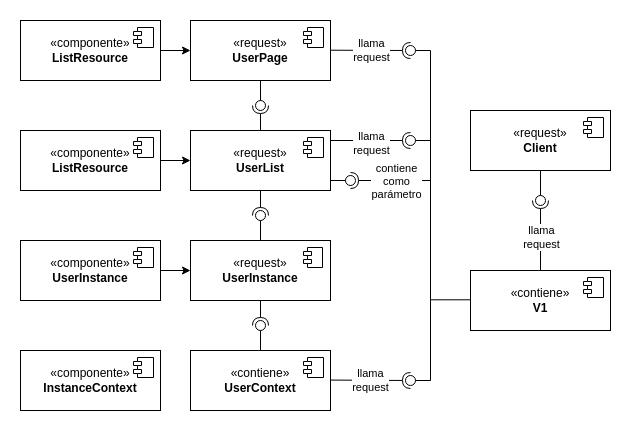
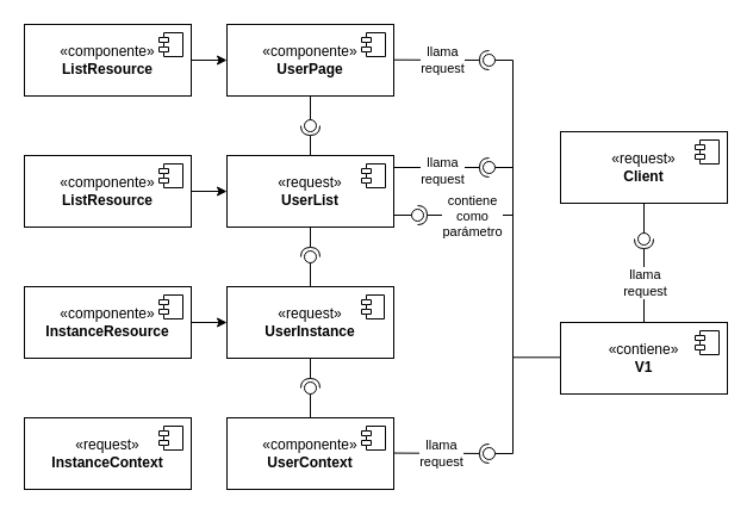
- <mxCell id="15" value="«request»&lt;br&gt;&lt;b&gt;UserPage&lt;/b&gt;" style="html=1;dropTarget=0;whiteSpace=wrap;" vertex="1" parent="1"><mxGeometry x="190" y="20" width="140" height="60" as="geometry" /></mxCell>
+ <mxCell id="15" value="«componente»&lt;br&gt;&lt;b&gt;UserPage&lt;/b&gt;" style="html=1;dropTarget=0;whiteSpace=wrap;" vertex="1" parent="1"><mxGeometry x="190" y="20" width="140" height="60" as="geometry" /></mxCell>
- <mxCell id="13" value="«componente»&lt;br&gt;&lt;b&gt;UserInstance&lt;/b&gt;" style="html=1;dropTarget=0;whiteSpace=wrap;" vertex="1" parent="1"><mxGeometry x="20" y="240" width="140" height="60" as="geometry" /></mxCell>
+ <mxCell id="13" value="«componente»&lt;br&gt;&lt;b&gt;InstanceResource&lt;/b&gt;" style="html=1;dropTarget=0;whiteSpace=wrap;" vertex="1" parent="1"><mxGeometry x="20" y="240" width="140" height="60" as="geometry" /></mxCell>
- <mxCell id="22" value="«componente»&lt;br&gt;&lt;b&gt;InstanceContext&lt;/b&gt;" style="html=1;dropTarget=0;whiteSpace=wrap;" vertex="1" parent="1"><mxGeometry x="20" y="350" width="140" height="60" as="geometry" /></mxCell>
+ <mxCell id="22" value="«request»&lt;br&gt;&lt;b&gt;InstanceContext&lt;/b&gt;" style="html=1;dropTarget=0;whiteSpace=wrap;" vertex="1" parent="1"><mxGeometry x="20" y="350" width="140" height="60" as="geometry" /></mxCell>
- <mxCell id="20" value="«contiene»&lt;br&gt;&lt;b&gt;UserContext&lt;/b&gt;" style="html=1;dropTarget=0;whiteSpace=wrap;" vertex="1" parent="1"><mxGeometry x="190" y="350" width="140" height="60" as="geometry" /></mxCell>
+ <mxCell id="20" value="«componente»&lt;br&gt;&lt;b&gt;UserContext&lt;/b&gt;" style="html=1;dropTarget=0;whiteSpace=wrap;" vertex="1" parent="1"><mxGeometry x="190" y="350" width="140" height="60" as="geometry" /></mxCell>
